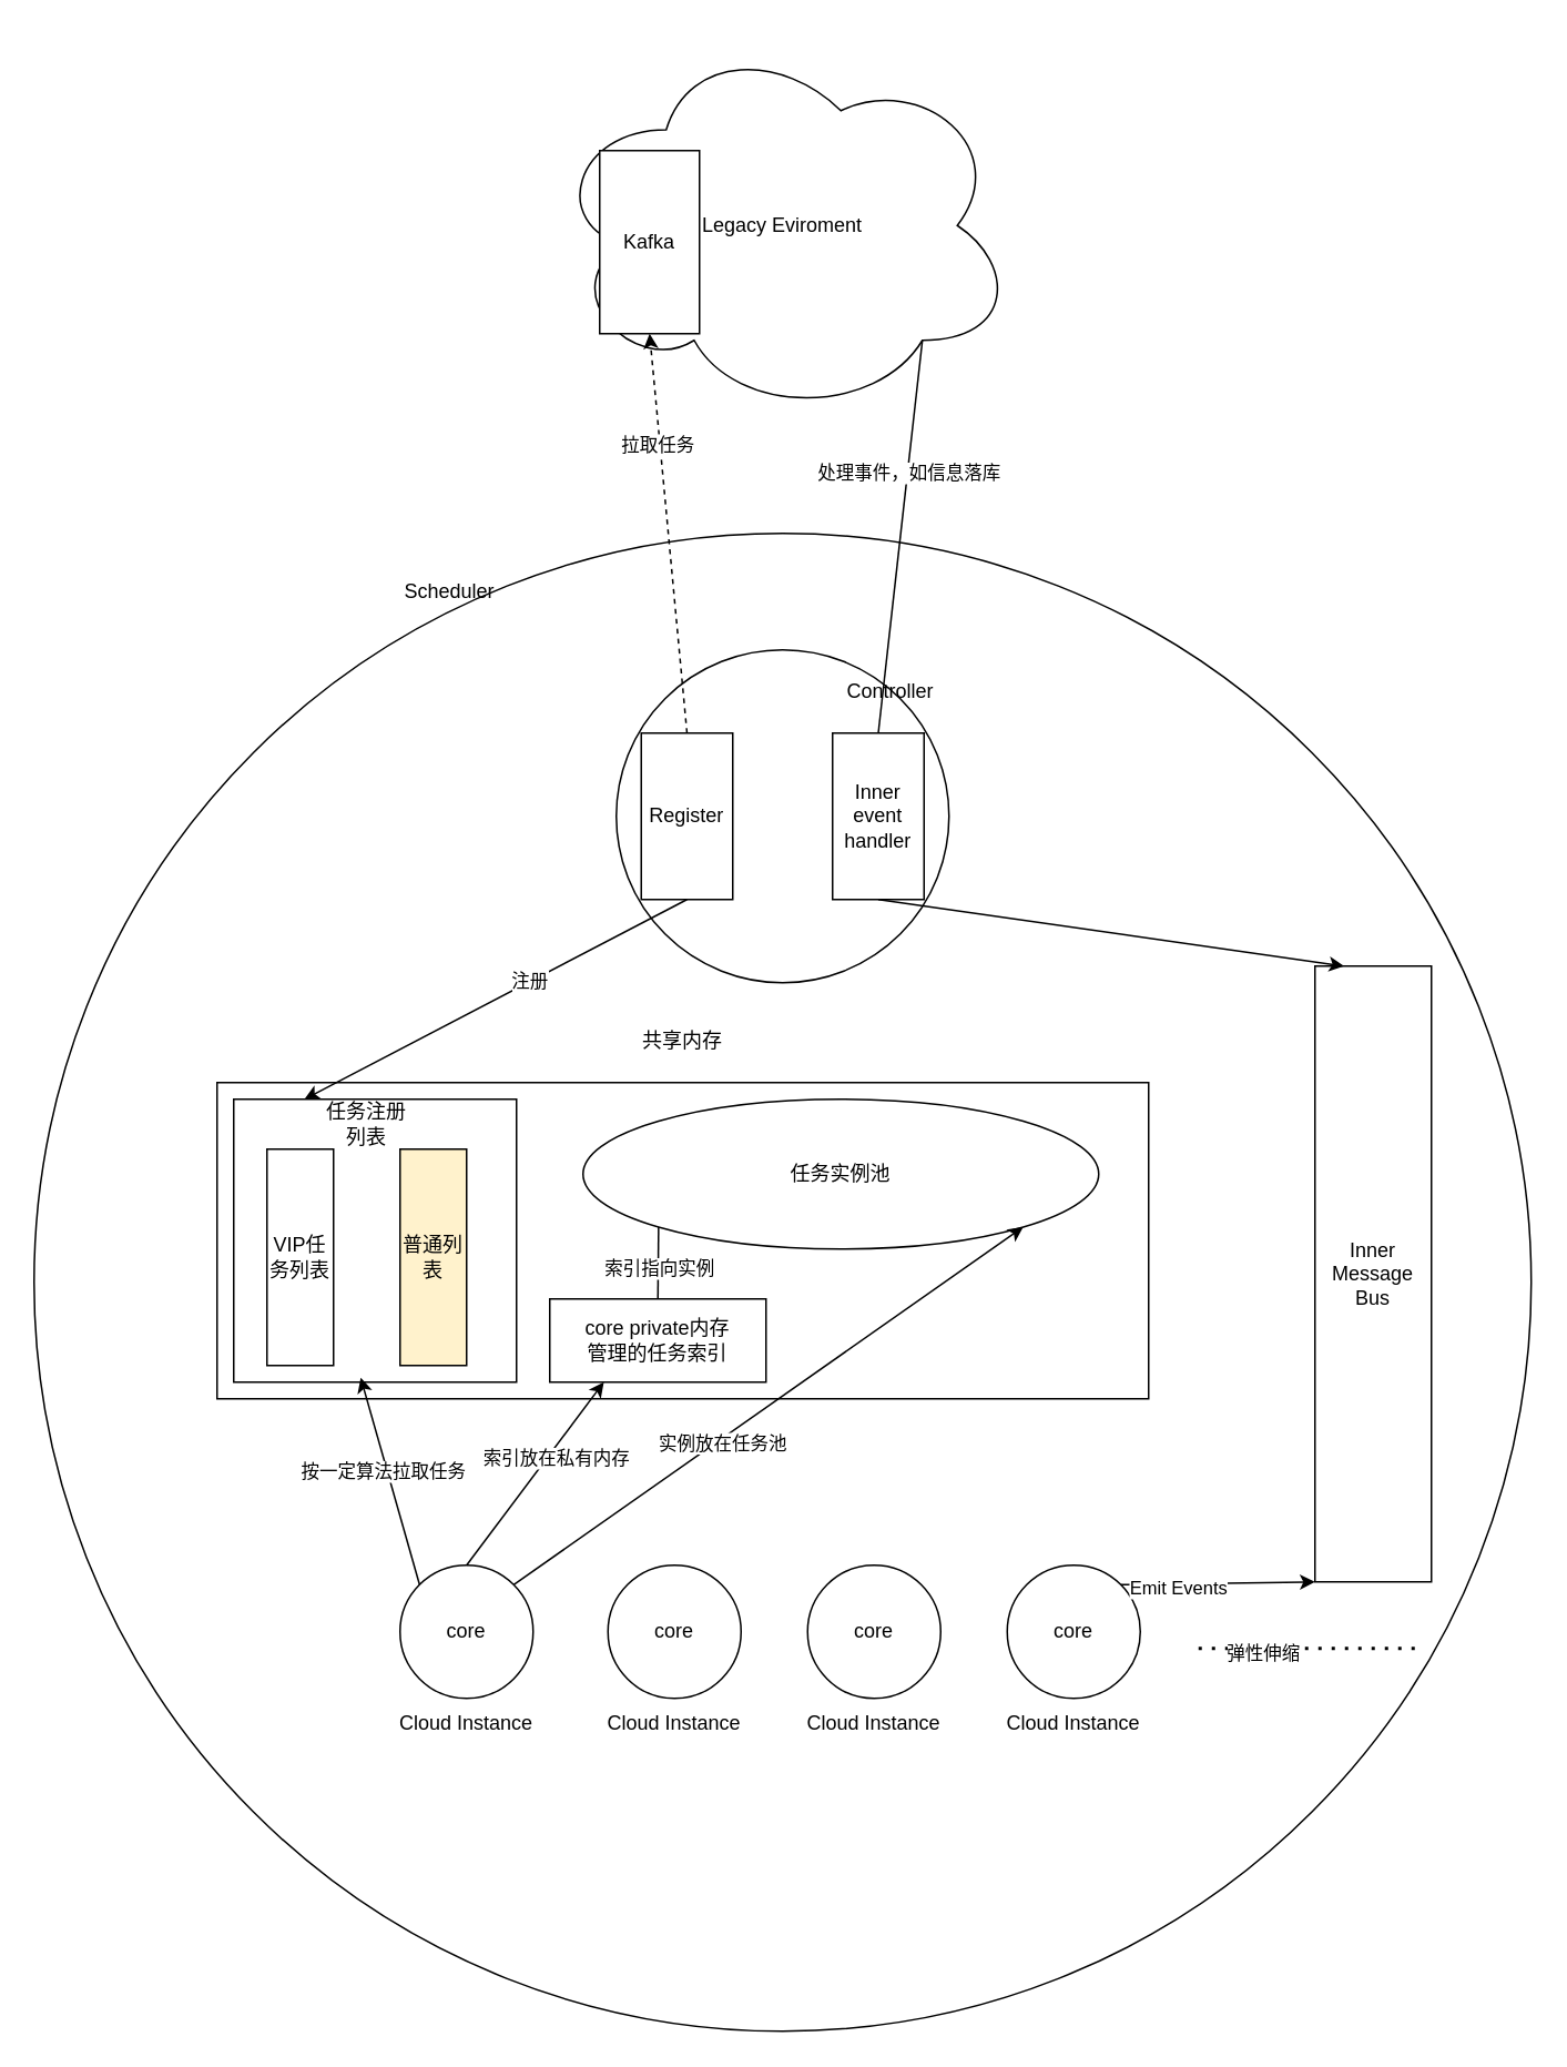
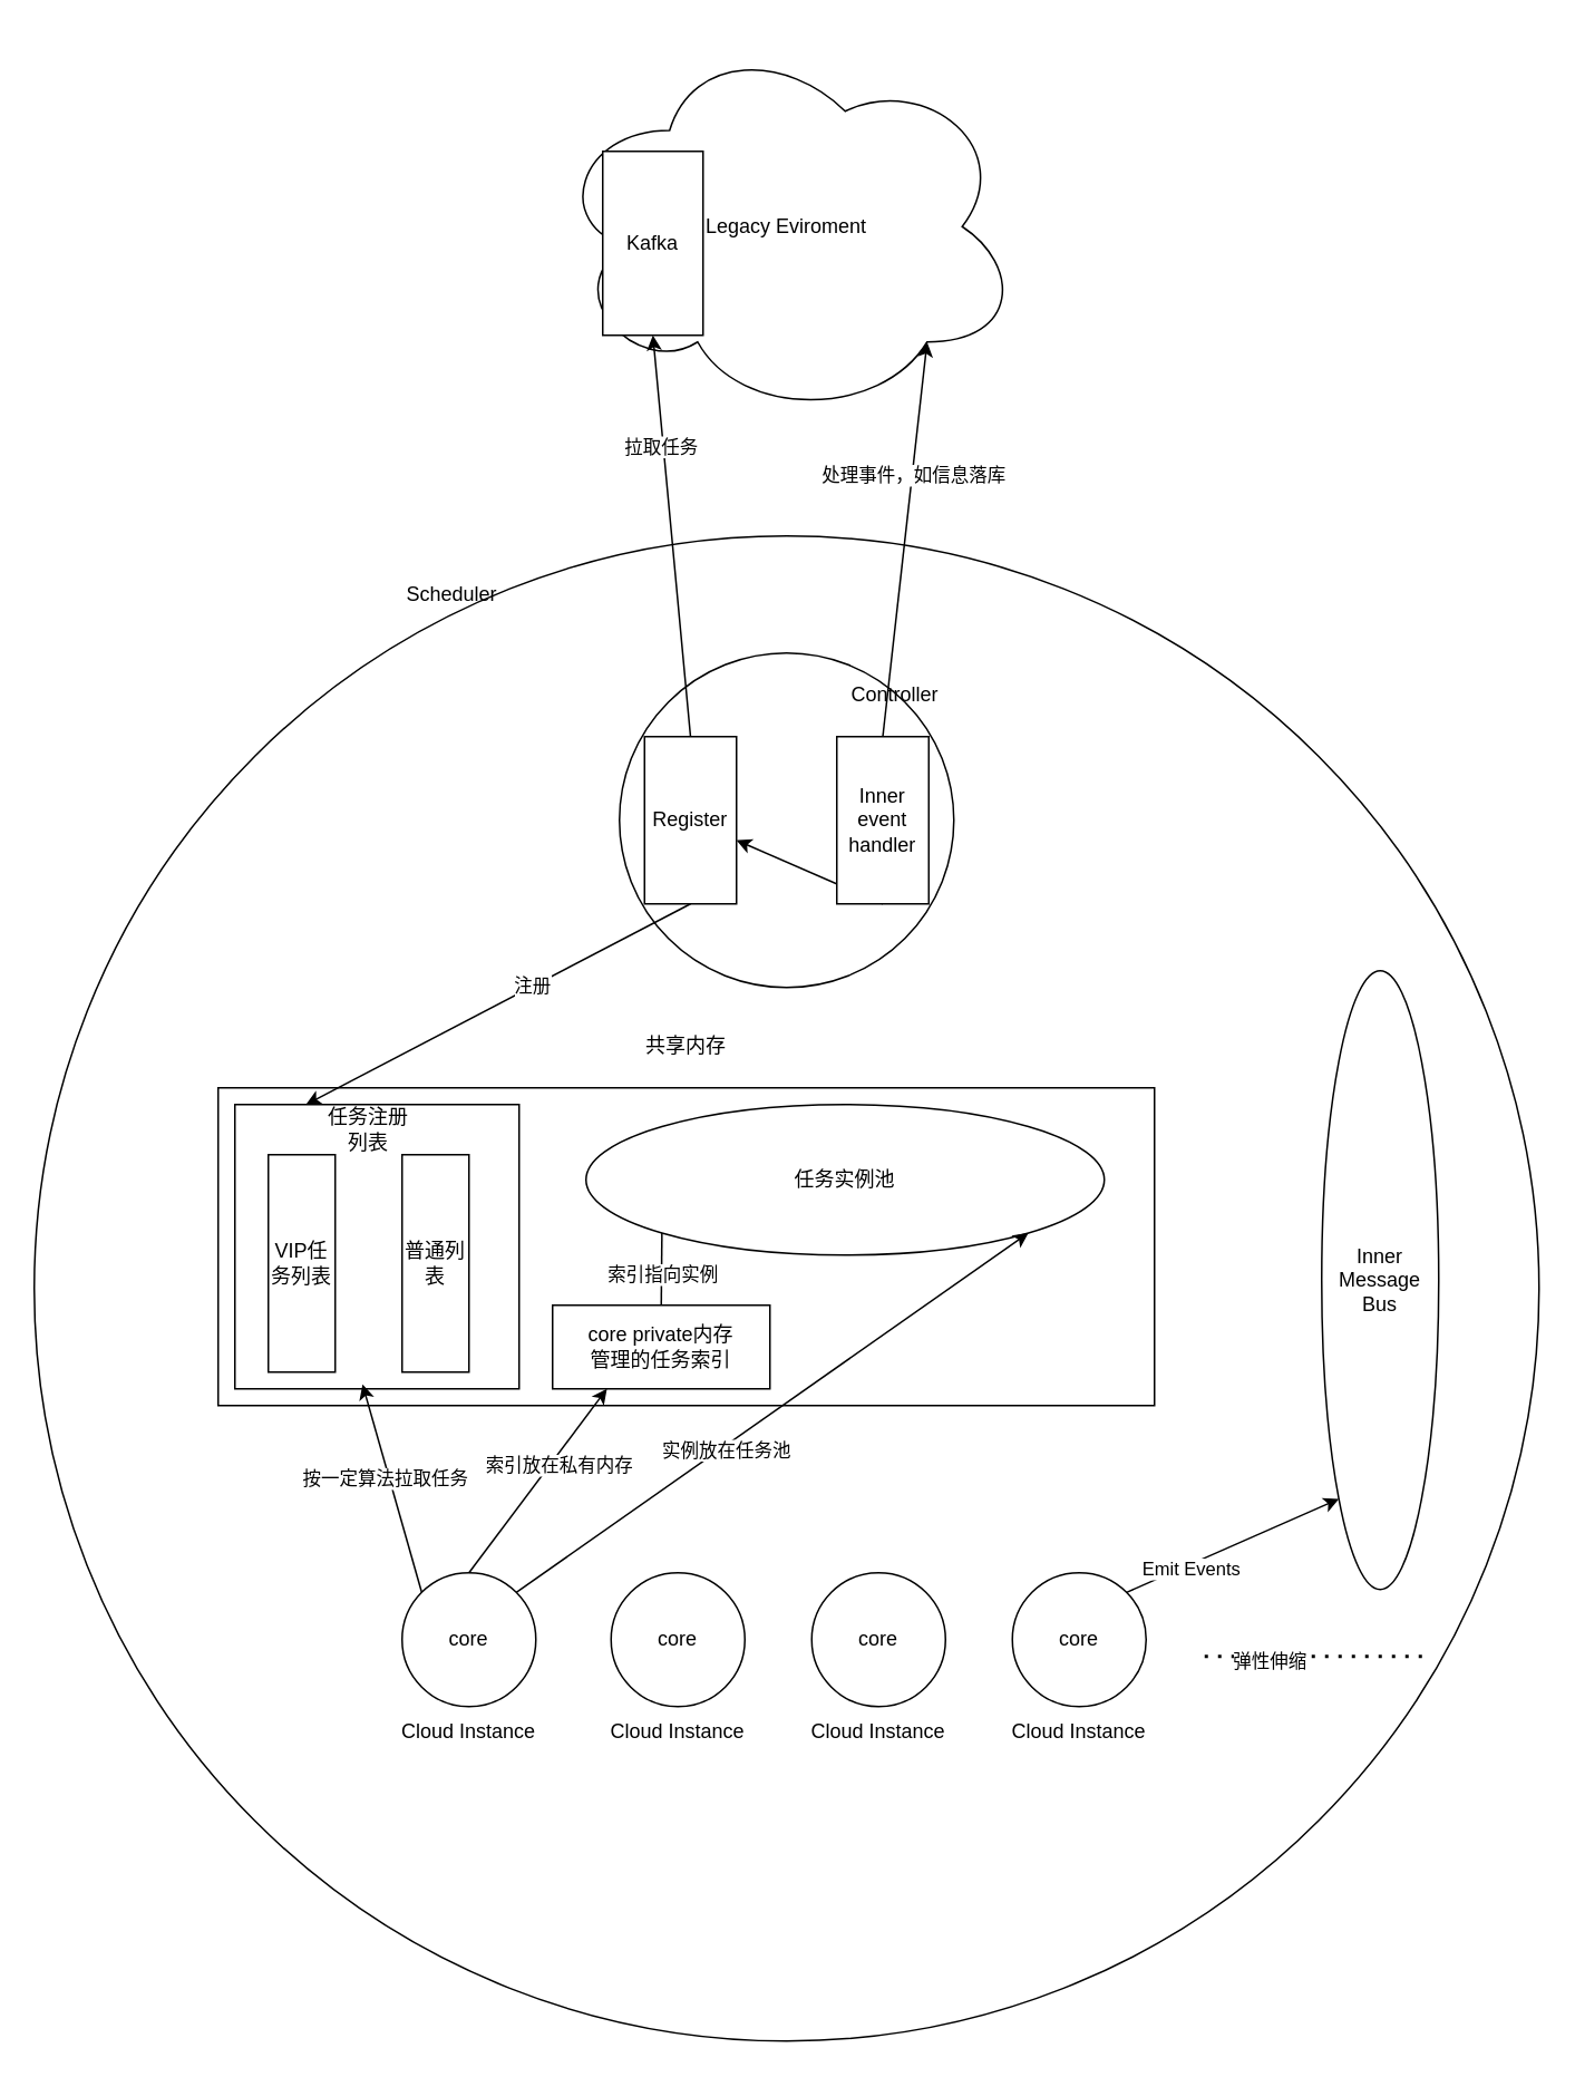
- <mxCell id="47" style="edgeStyle=none;rounded=0;orthogonalLoop=1;jettySize=auto;html=1;exitX=0.5;exitY=0;exitDx=0;exitDy=0;entryX=0.8;entryY=0.8;entryDx=0;entryDy=0;entryPerimeter=0;endArrow=none;" parent="1" source="43" target="44" edge="1"><mxGeometry relative="1" as="geometry" /></mxCell>
+ <mxCell id="47" style="edgeStyle=none;rounded=0;orthogonalLoop=1;jettySize=auto;html=1;exitX=0.5;exitY=0;exitDx=0;exitDy=0;entryX=0.8;entryY=0.8;entryDx=0;entryDy=0;entryPerimeter=0;" parent="1" source="43" target="44" edge="1"><mxGeometry relative="1" as="geometry" /></mxCell>
- <mxCell id="45" style="edgeStyle=none;rounded=0;orthogonalLoop=1;jettySize=auto;html=1;exitX=0.5;exitY=0;exitDx=0;exitDy=0;entryX=0.5;entryY=1;entryDx=0;entryDy=0;dashed=1;" parent="1" source="41" target="49" edge="1"><mxGeometry relative="1" as="geometry" /></mxCell>
+ <mxCell id="45" style="edgeStyle=none;rounded=0;orthogonalLoop=1;jettySize=auto;html=1;exitX=0.5;exitY=0;exitDx=0;exitDy=0;entryX=0.5;entryY=1;entryDx=0;entryDy=0;" parent="1" source="41" target="49" edge="1"><mxGeometry relative="1" as="geometry" /></mxCell>
- <mxCell id="42" style="edgeStyle=none;rounded=0;orthogonalLoop=1;jettySize=auto;html=1;exitX=0.5;exitY=1;exitDx=0;exitDy=0;entryX=0.25;entryY=0;entryDx=0;entryDy=0;" parent="1" source="43" target="34" edge="1"><mxGeometry relative="1" as="geometry" /></mxCell>
+ <mxCell id="42" style="edgeStyle=none;rounded=0;orthogonalLoop=1;jettySize=auto;html=1;exitX=0.5;exitY=1;exitDx=0;exitDy=0;" parent="1" source="43" target="41" edge="1"><mxGeometry relative="1" as="geometry" /></mxCell>
- <mxCell id="22" value="普通列表" style="rounded=0;whiteSpace=wrap;html=1;fillColor=#fff2cc;" parent="1" vertex="1"><mxGeometry x="240" y="690" width="40" height="130" as="geometry" /></mxCell>
+ <mxCell id="22" value="普通列表" style="rounded=0;whiteSpace=wrap;html=1;" parent="1" vertex="1"><mxGeometry x="240" y="690" width="40" height="130" as="geometry" /></mxCell>
- <mxCell id="34" value="Inner Message Bus" style="rounded=0;whiteSpace=wrap;html=1;" parent="1" vertex="1"><mxGeometry x="790" y="580" width="70" height="370" as="geometry" /></mxCell>
+ <mxCell id="34" value="Inner Message Bus" style="ellipse;whiteSpace=wrap;html=1;" parent="1" vertex="1"><mxGeometry x="790" y="580" width="70" height="370" as="geometry" /></mxCell>
